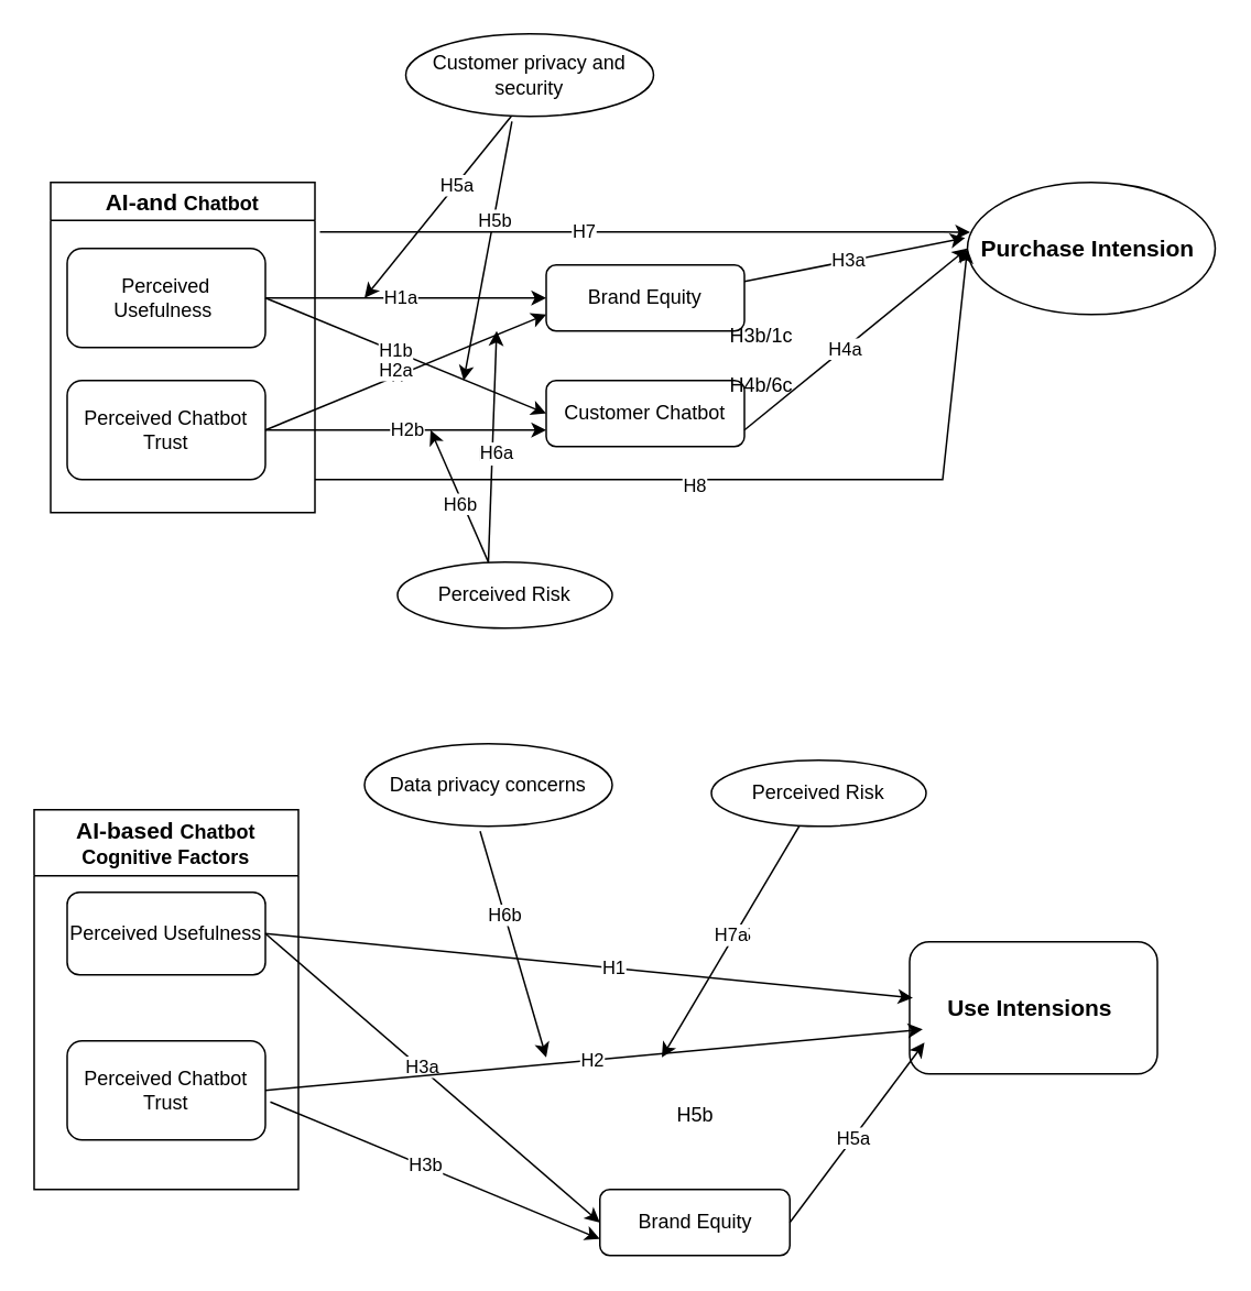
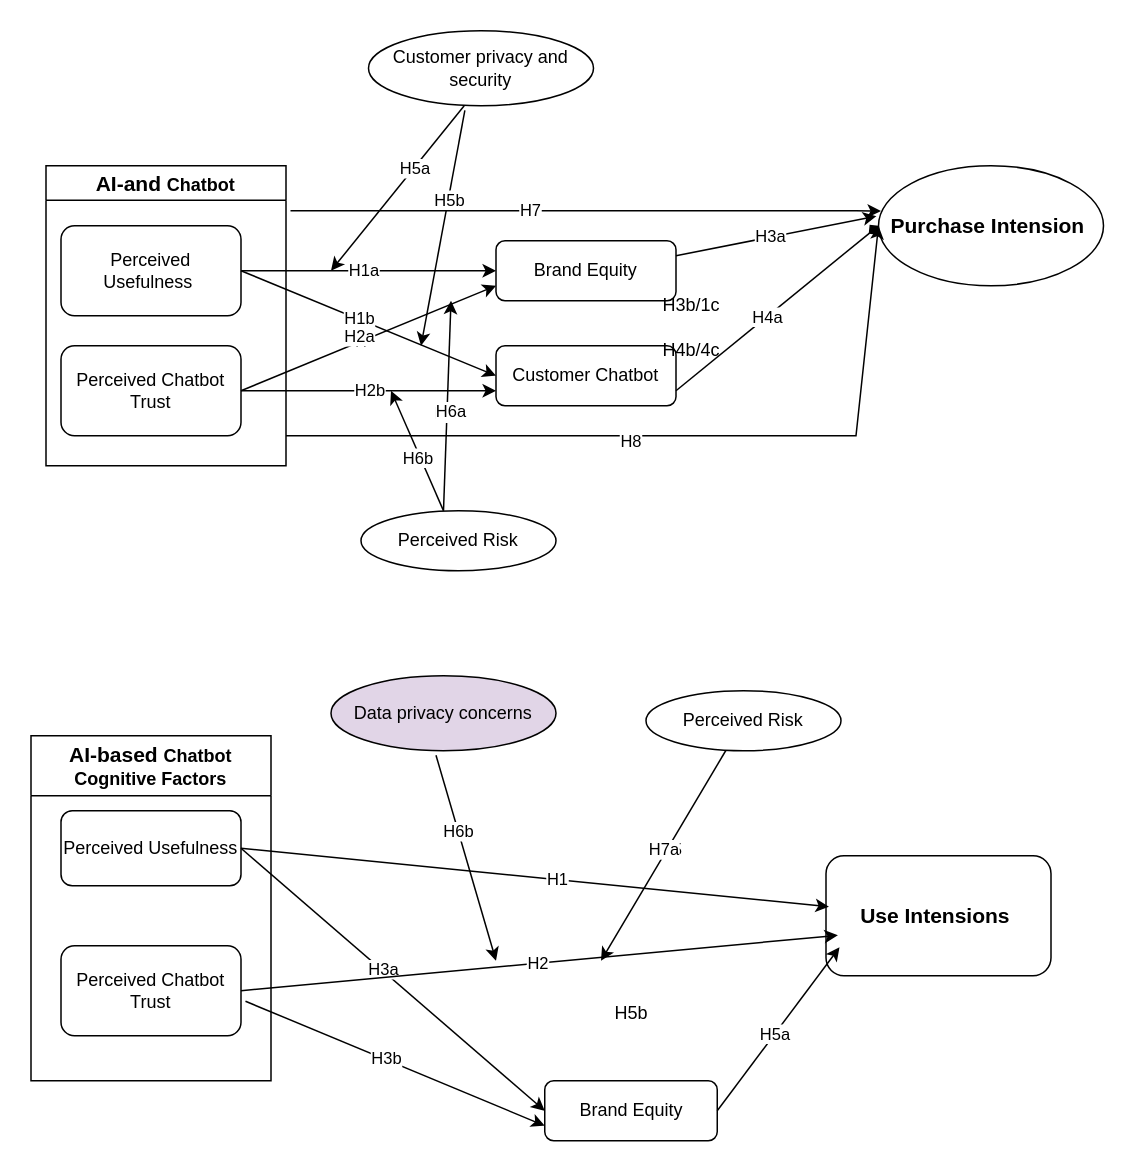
- <mxCell id="15" value="" style="endArrow=classic;html=1;rounded=0;exitX=1;exitY=0.75;exitDx=0;exitDy=0;entryX=0;entryY=0.5;entryDx=0;entryDy=0;" parent="1" source="6" target="12" edge="1"><mxGeometry width="50" height="50" relative="1" as="geometry"><mxPoint x="440" y="170" as="sourcePoint" /><mxPoint x="600" y="168" as="targetPoint" /></mxGeometry></mxCell>
+ <mxCell id="15" value="" style="endArrow=diamond;html=1;rounded=0;exitX=1;exitY=0.75;exitDx=0;exitDy=0;entryX=0;entryY=0.5;entryDx=0;entryDy=0;" parent="1" source="6" target="12" edge="1"><mxGeometry width="50" height="50" relative="1" as="geometry"><mxPoint x="440" y="170" as="sourcePoint" /><mxPoint x="600" y="168" as="targetPoint" /></mxGeometry></mxCell>
- <mxCell id="30" value="H4b/6c" style="text;html=1;align=center;verticalAlign=middle;resizable=0;points=[];autosize=1;strokeColor=none;fillColor=none;" parent="1" vertex="1"><mxGeometry x="430" y="218" width="60" height="30" as="geometry" /></mxCell>
+ <mxCell id="30" value="H4b/4c" style="text;html=1;align=center;verticalAlign=middle;resizable=0;points=[];autosize=1;strokeColor=none;fillColor=none;" parent="1" vertex="1"><mxGeometry x="430" y="218" width="60" height="30" as="geometry" /></mxCell>
- <mxCell id="55" value="Data privacy concerns" style="ellipse;whiteSpace=wrap;html=1;" parent="1" vertex="1"><mxGeometry x="220" y="450" width="150" height="50" as="geometry" /></mxCell>
+ <mxCell id="55" value="Data privacy concerns" style="ellipse;whiteSpace=wrap;html=1;fillColor=#e1d5e7;" parent="1" vertex="1"><mxGeometry x="220" y="450" width="150" height="50" as="geometry" /></mxCell>
